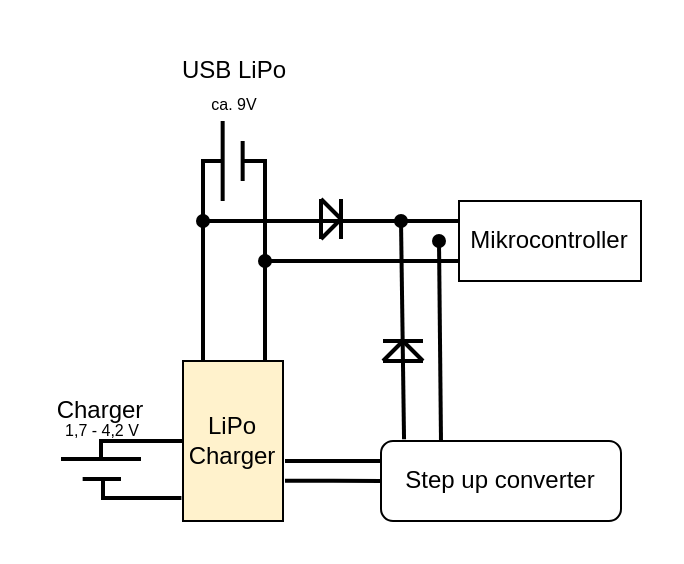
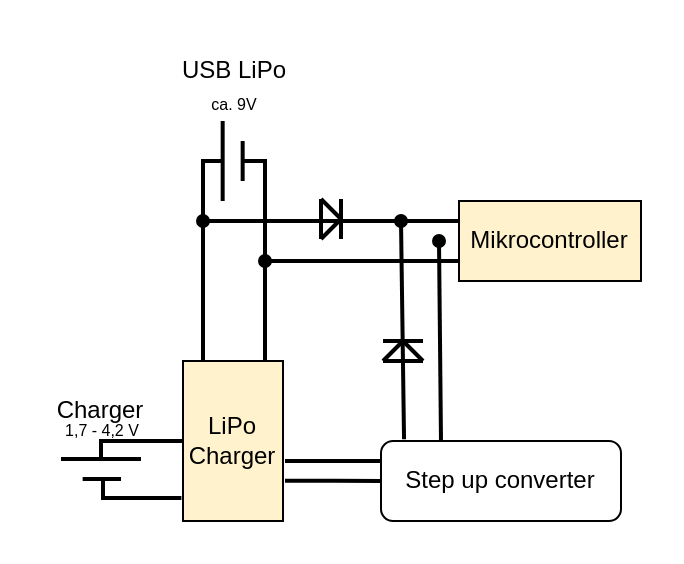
- <mxCell id="7" value="Mikrocontroller" style="rounded=0;whiteSpace=wrap;html=1;" parent="1" vertex="1"><mxGeometry x="229" y="100" width="91" height="40" as="geometry" /></mxCell>
+ <mxCell id="7" value="Mikrocontroller" style="rounded=0;whiteSpace=wrap;html=1;fillColor=#fff2cc;" parent="1" vertex="1"><mxGeometry x="229" y="100" width="91" height="40" as="geometry" /></mxCell>
